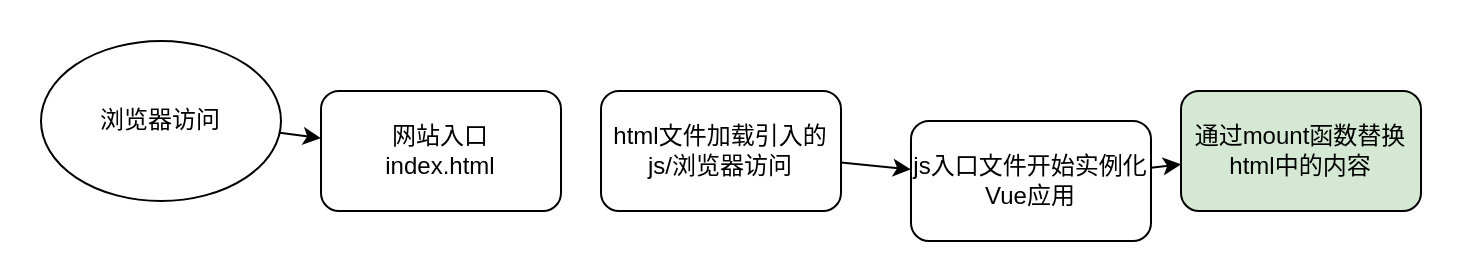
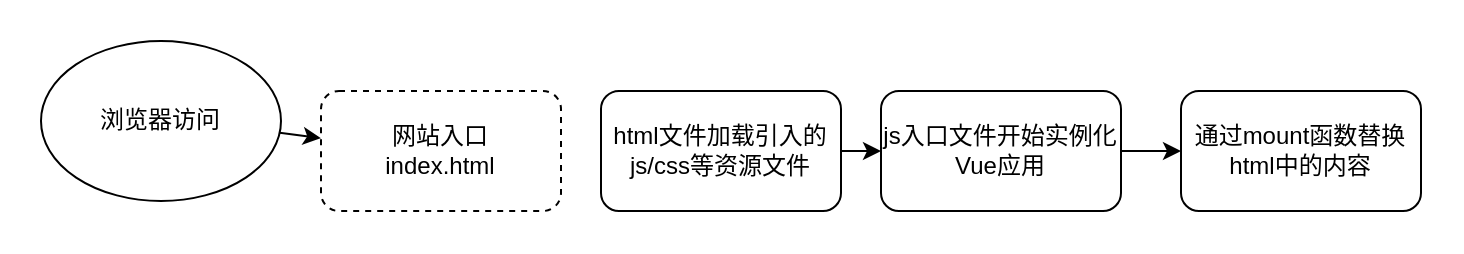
- <mxCell id="2" value="网站入口&lt;br&gt;index.html" style="rounded=1;whiteSpace=wrap;html=1;" vertex="1" parent="1"><mxGeometry x="160" y="45" width="120" height="60" as="geometry" /></mxCell>
+ <mxCell id="2" value="网站入口&lt;br&gt;index.html" style="rounded=1;whiteSpace=wrap;html=1;dashed=1;" vertex="1" parent="1"><mxGeometry x="160" y="45" width="120" height="60" as="geometry" /></mxCell>
- <mxCell id="6" value="html文件加载引入的js/浏览器访问" style="whiteSpace=wrap;html=1;rounded=1;" vertex="1" parent="1"><mxGeometry x="300" y="45" width="120" height="60" as="geometry" /></mxCell>
+ <mxCell id="6" value="html文件加载引入的js/css等资源文件" style="whiteSpace=wrap;html=1;rounded=1;" vertex="1" parent="1"><mxGeometry x="300" y="45" width="120" height="60" as="geometry" /></mxCell>
- <mxCell id="9" value="通过mount函数替换html中的内容" style="whiteSpace=wrap;html=1;rounded=1;fillColor=#d5e8d4;" vertex="1" parent="1"><mxGeometry x="590" y="45" width="120" height="60" as="geometry" /></mxCell>
+ <mxCell id="9" value="通过mount函数替换html中的内容" style="whiteSpace=wrap;html=1;rounded=1;" vertex="1" parent="1"><mxGeometry x="590" y="45" width="120" height="60" as="geometry" /></mxCell>
- <mxCell id="8" value="js入口文件开始实例化Vue应用" style="whiteSpace=wrap;html=1;rounded=1;" vertex="1" parent="1"><mxGeometry x="455" y="60" width="120" height="60" as="geometry" /></mxCell>
+ <mxCell id="8" value="js入口文件开始实例化Vue应用" style="whiteSpace=wrap;html=1;rounded=1;" vertex="1" parent="1"><mxGeometry x="440" y="45" width="120" height="60" as="geometry" /></mxCell>
